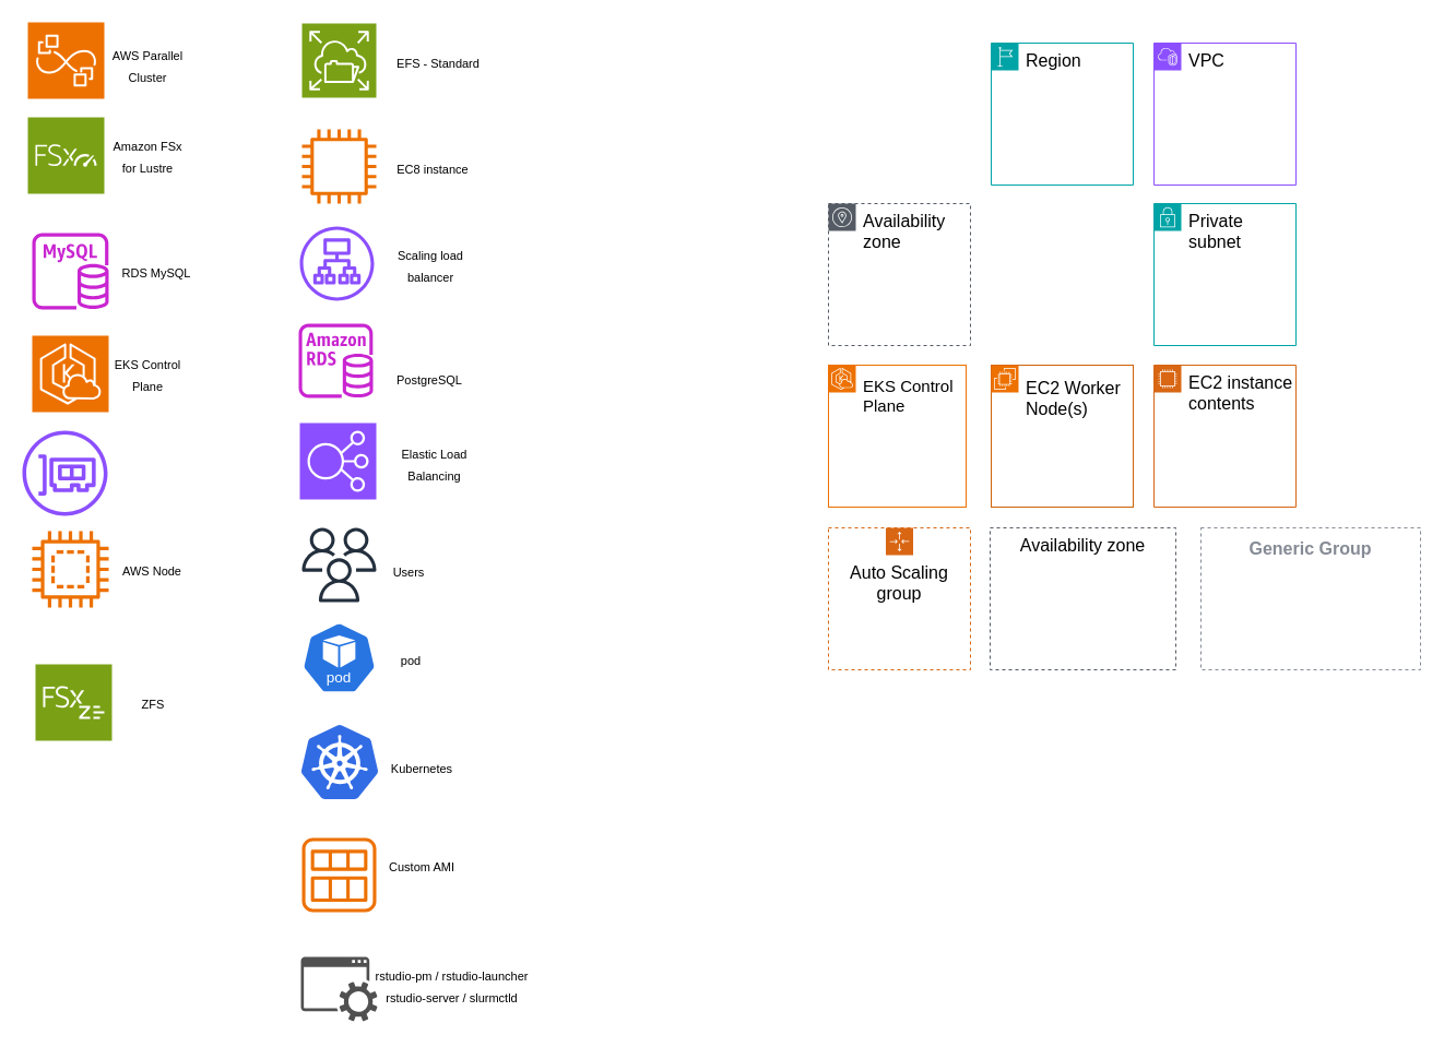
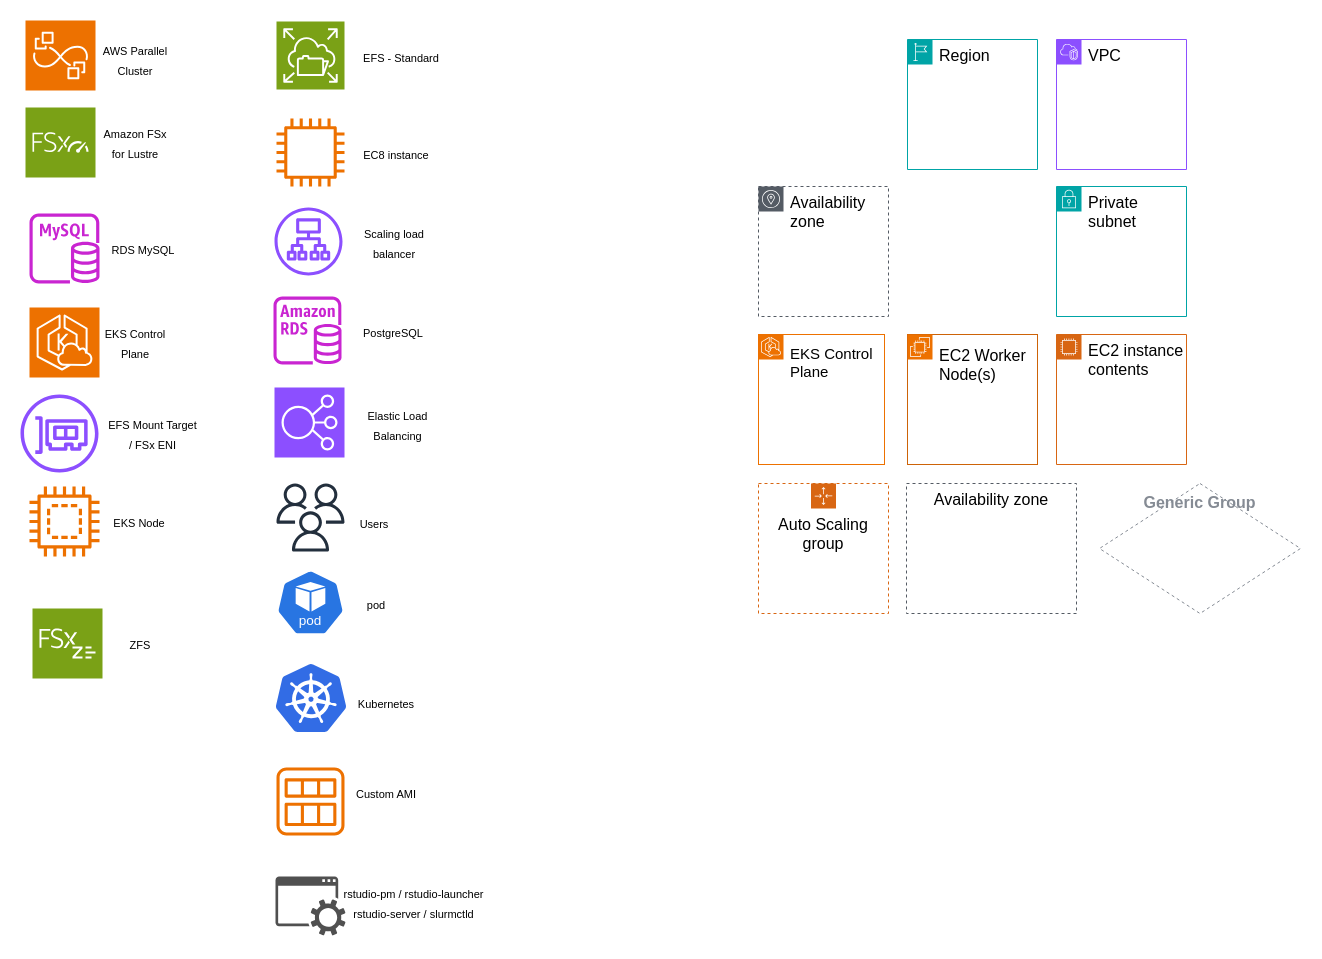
- <mxCell id="12" value="&lt;font style=&quot;font-size: 11px;&quot;&gt;PostgreSQL&lt;/font&gt;" style="text;strokeColor=none;fillColor=none;html=1;align=center;verticalAlign=middle;whiteSpace=wrap;rounded=0;fontSize=16;" parent="10" vertex="1"><mxGeometry x="80" y="35" width="80" height="30" as="geometry" /></mxCell>
+ <mxCell id="12" value="&lt;font style=&quot;font-size: 11px;&quot;&gt;PostgreSQL&lt;/font&gt;" style="text;strokeColor=none;fillColor=none;html=1;align=center;verticalAlign=middle;whiteSpace=wrap;rounded=0;fontSize=16;" parent="10" vertex="1"><mxGeometry x="80" y="20" width="80" height="30" as="geometry" /></mxCell>
+ <mxCell id="61" value="&lt;font style=&quot;font-size: 11px;&quot;&gt;EFS Mount Target / FSx ENI&lt;/font&gt;" style="text;strokeColor=none;fillColor=none;html=1;align=center;verticalAlign=middle;whiteSpace=wrap;rounded=0;fontSize=16;" vertex="1" parent="59"><mxGeometry x="85" y="24" width="95" height="30" as="geometry" /></mxCell>
- <mxCell id="66" value="&lt;font style=&quot;font-size: 11px;&quot;&gt;AWS Node&lt;/font&gt;" style="text;strokeColor=none;fillColor=none;html=1;align=center;verticalAlign=middle;whiteSpace=wrap;rounded=0;fontSize=16;" vertex="1" parent="64"><mxGeometry x="70" y="20" width="80" height="30" as="geometry" /></mxCell>
+ <mxCell id="66" value="&lt;font style=&quot;font-size: 11px;&quot;&gt;EKS Node&lt;/font&gt;" style="text;strokeColor=none;fillColor=none;html=1;align=center;verticalAlign=middle;whiteSpace=wrap;rounded=0;fontSize=16;" vertex="1" parent="64"><mxGeometry x="70" y="20" width="80" height="30" as="geometry" /></mxCell>
- <mxCell id="63" value="&lt;font style=&quot;font-size: 16px;&quot;&gt;&lt;b&gt;Generic Group&lt;/b&gt;&lt;/font&gt;" style="outlineConnect=0;gradientColor=none;html=1;whiteSpace=wrap;fontSize=12;fontStyle=0;strokeColor=#858B94;fillColor=none;verticalAlign=top;align=center;fontColor=#858B94;dashed=1;spacingTop=3;sketch=0;fontFamily=Helvetica;resizable=1;" vertex="1" parent="1"><mxGeometry x="1099" y="483" width="201" height="130" as="geometry" /></mxCell>
+ <mxCell id="63" value="&lt;font style=&quot;font-size: 16px;&quot;&gt;&lt;b&gt;Generic Group&lt;/b&gt;&lt;/font&gt;" style="rhombus;outlineConnect=0;gradientColor=none;html=1;whiteSpace=wrap;fontSize=12;fontStyle=0;strokeColor=#858B94;fillColor=none;verticalAlign=top;align=center;fontColor=#858B94;dashed=1;spacingTop=3;sketch=0;fontFamily=Helvetica;resizable=1;" vertex="1" parent="1"><mxGeometry x="1099" y="483" width="201" height="130" as="geometry" /></mxCell>
